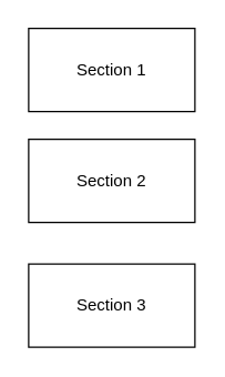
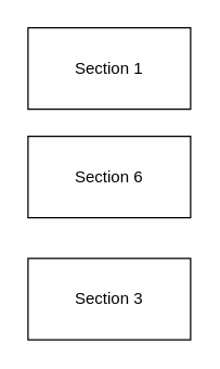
- <mxCell id="3" value="&lt;font color=&quot;#000000&quot;&gt;Section 2&lt;/font&gt;" style="rounded=0;whiteSpace=wrap;html=1;" vertex="1" parent="1"><mxGeometry x="20" y="100" width="120" height="60" as="geometry" /></mxCell>
+ <mxCell id="3" value="&lt;font color=&quot;#000000&quot;&gt;Section 6&lt;/font&gt;" style="rounded=0;whiteSpace=wrap;html=1;" vertex="1" parent="1"><mxGeometry x="20" y="100" width="120" height="60" as="geometry" /></mxCell>
